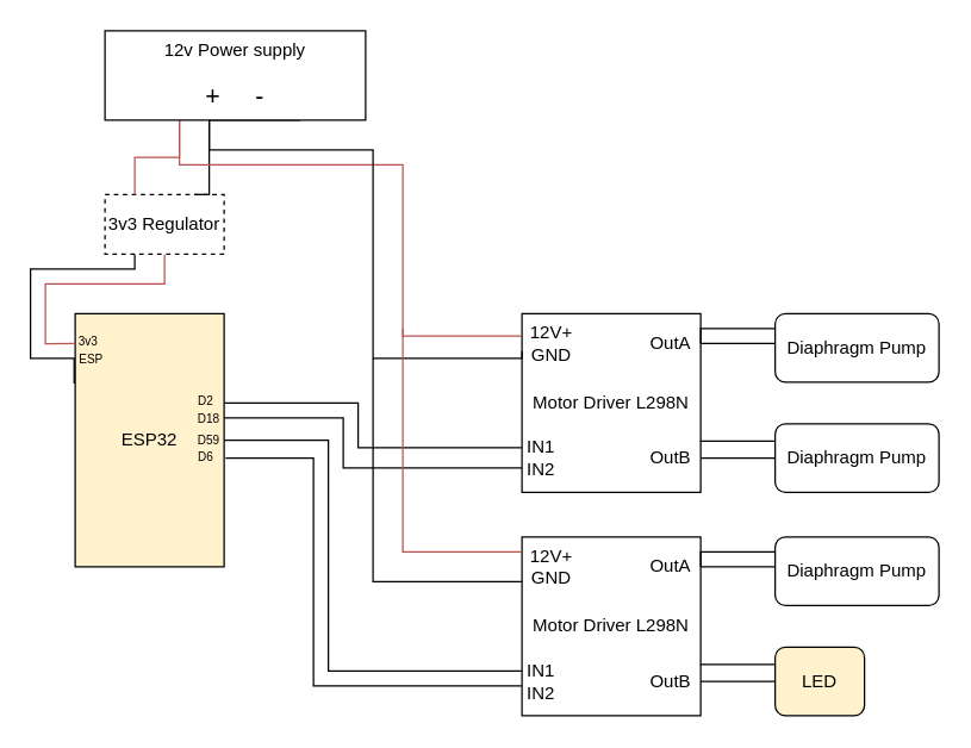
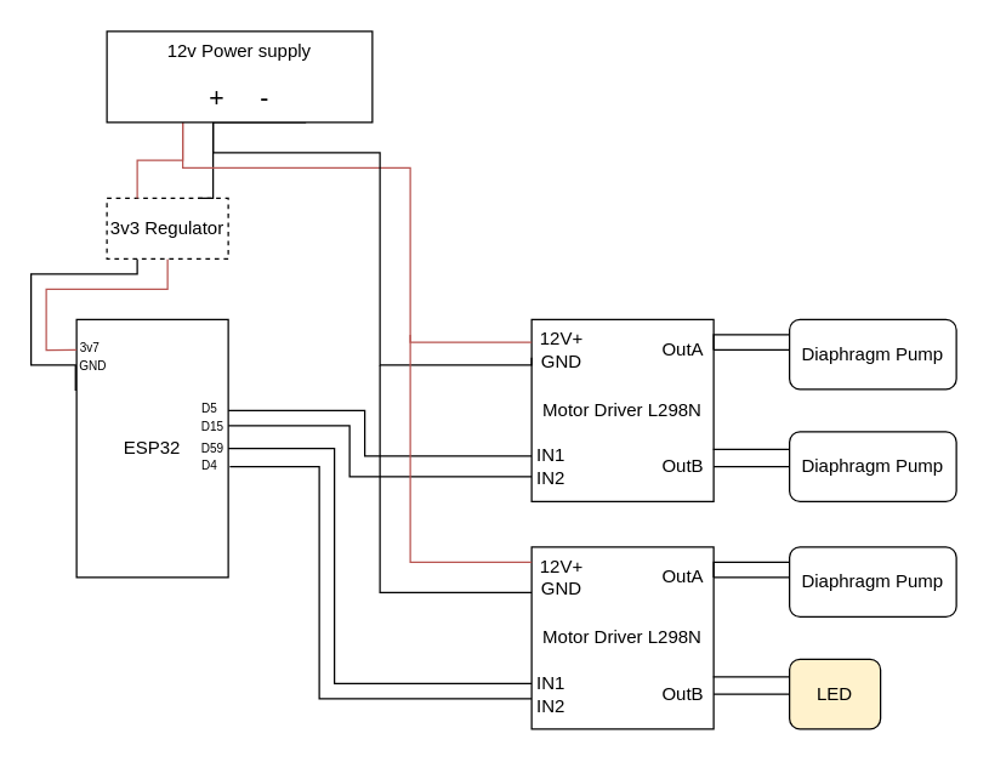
- <mxCell id="43" value="&lt;font style=&quot;font-size: 8px&quot;&gt;3v3&lt;/font&gt;" style="text;html=1;strokeColor=none;fillColor=none;align=center;verticalAlign=middle;whiteSpace=wrap;rounded=0;" vertex="1" parent="1"><mxGeometry x="49" y="223" width="20" height="10" as="geometry" /></mxCell>
+ <mxCell id="43" value="&lt;font style=&quot;font-size: 8px&quot;&gt;3v7&lt;/font&gt;" style="text;html=1;strokeColor=none;fillColor=none;align=center;verticalAlign=middle;whiteSpace=wrap;rounded=0;" vertex="1" parent="1"><mxGeometry x="49" y="223" width="20" height="10" as="geometry" /></mxCell>
- <mxCell id="44" value="&lt;font style=&quot;font-size: 8px&quot;&gt;ESP&lt;/font&gt;" style="text;html=1;strokeColor=none;fillColor=none;align=center;verticalAlign=middle;whiteSpace=wrap;rounded=0;" vertex="1" parent="1"><mxGeometry x="51" y="235" width="20" height="10" as="geometry" /></mxCell>
+ <mxCell id="44" value="&lt;font style=&quot;font-size: 8px&quot;&gt;GND&lt;/font&gt;" style="text;html=1;strokeColor=none;fillColor=none;align=center;verticalAlign=middle;whiteSpace=wrap;rounded=0;" vertex="1" parent="1"><mxGeometry x="51" y="235" width="20" height="10" as="geometry" /></mxCell>
- <mxCell id="39" value="&lt;font style=&quot;font-size: 8px&quot;&gt;D2&lt;/font&gt;" style="text;html=1;strokeColor=none;fillColor=none;align=center;verticalAlign=middle;whiteSpace=wrap;rounded=0;" vertex="1" parent="1"><mxGeometry x="118" y="258" width="40" height="20" as="geometry" /></mxCell>
+ <mxCell id="39" value="&lt;font style=&quot;font-size: 8px&quot;&gt;D5&lt;/font&gt;" style="text;html=1;strokeColor=none;fillColor=none;align=center;verticalAlign=middle;whiteSpace=wrap;rounded=0;" vertex="1" parent="1"><mxGeometry x="118" y="258" width="40" height="20" as="geometry" /></mxCell>
- <mxCell id="40" value="&lt;font style=&quot;font-size: 8px&quot;&gt;D18&lt;/font&gt;" style="text;html=1;strokeColor=none;fillColor=none;align=center;verticalAlign=middle;whiteSpace=wrap;rounded=0;" vertex="1" parent="1"><mxGeometry x="120" y="270" width="40" height="20" as="geometry" /></mxCell>
+ <mxCell id="40" value="&lt;font style=&quot;font-size: 8px&quot;&gt;D15&lt;/font&gt;" style="text;html=1;strokeColor=none;fillColor=none;align=center;verticalAlign=middle;whiteSpace=wrap;rounded=0;" vertex="1" parent="1"><mxGeometry x="120" y="270" width="40" height="20" as="geometry" /></mxCell>
- <mxCell id="4" value="ESP32" style="rounded=0;whiteSpace=wrap;html=1;fillColor=#fff2cc;" vertex="1" parent="1"><mxGeometry x="50" y="210" width="100" height="170" as="geometry" /></mxCell>
+ <mxCell id="4" value="ESP32" style="rounded=0;whiteSpace=wrap;html=1;" vertex="1" parent="1"><mxGeometry x="50" y="210" width="100" height="170" as="geometry" /></mxCell>
- <mxCell id="42" value="&lt;div style=&quot;text-align: right&quot;&gt;&lt;span style=&quot;font-size: 8px&quot;&gt;D6&lt;/span&gt;&lt;/div&gt;" style="text;html=1;strokeColor=none;fillColor=none;align=center;verticalAlign=middle;whiteSpace=wrap;rounded=0;" vertex="1" parent="1"><mxGeometry x="129" y="295" width="18" height="20" as="geometry" /></mxCell>
+ <mxCell id="42" value="&lt;div style=&quot;text-align: right&quot;&gt;&lt;span style=&quot;font-size: 8px&quot;&gt;D4&lt;/span&gt;&lt;/div&gt;" style="text;html=1;strokeColor=none;fillColor=none;align=center;verticalAlign=middle;whiteSpace=wrap;rounded=0;" vertex="1" parent="1"><mxGeometry x="129" y="295" width="18" height="20" as="geometry" /></mxCell>
